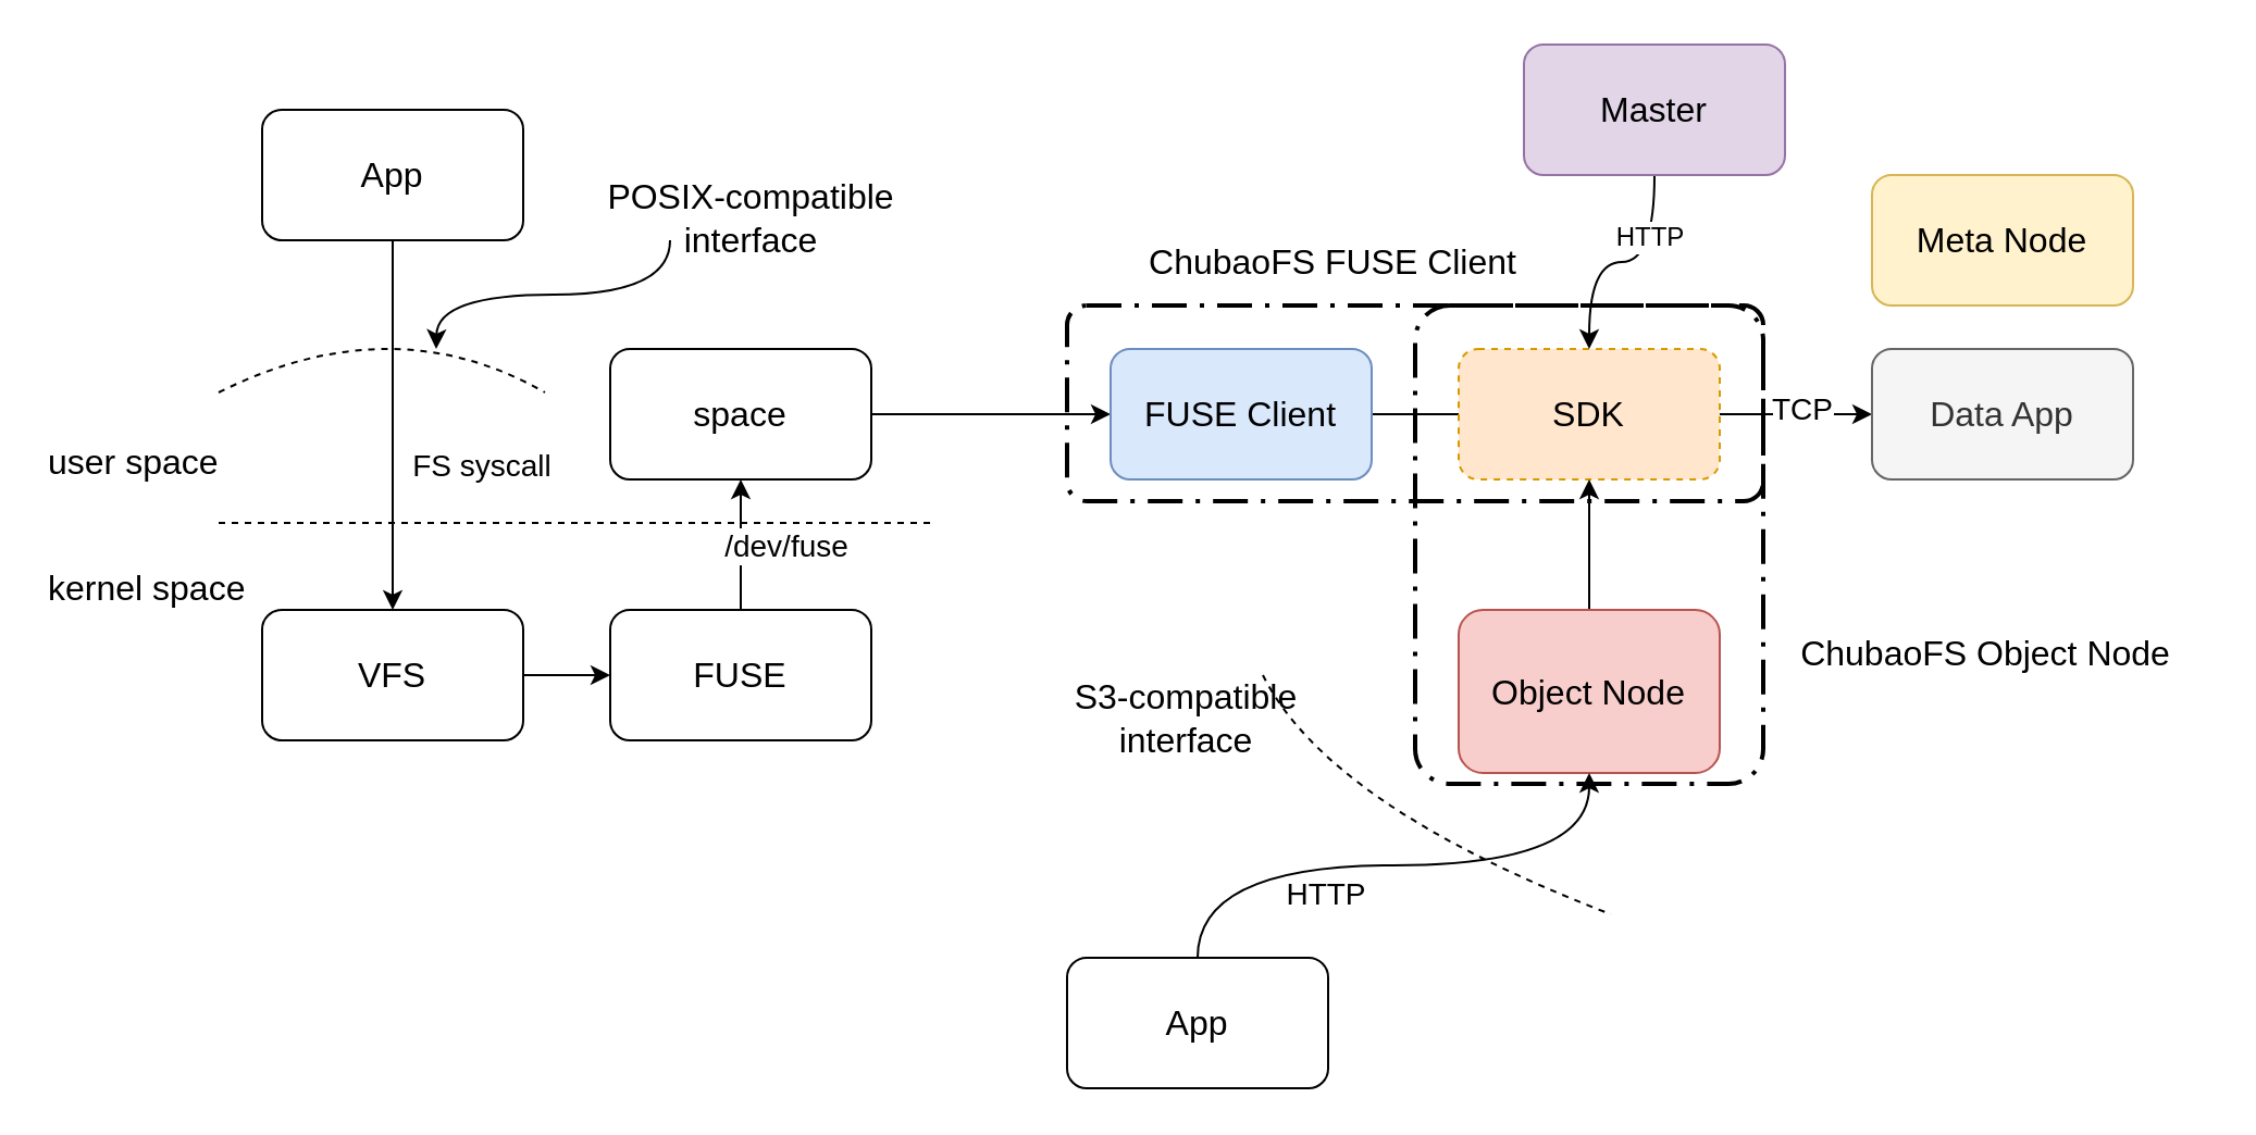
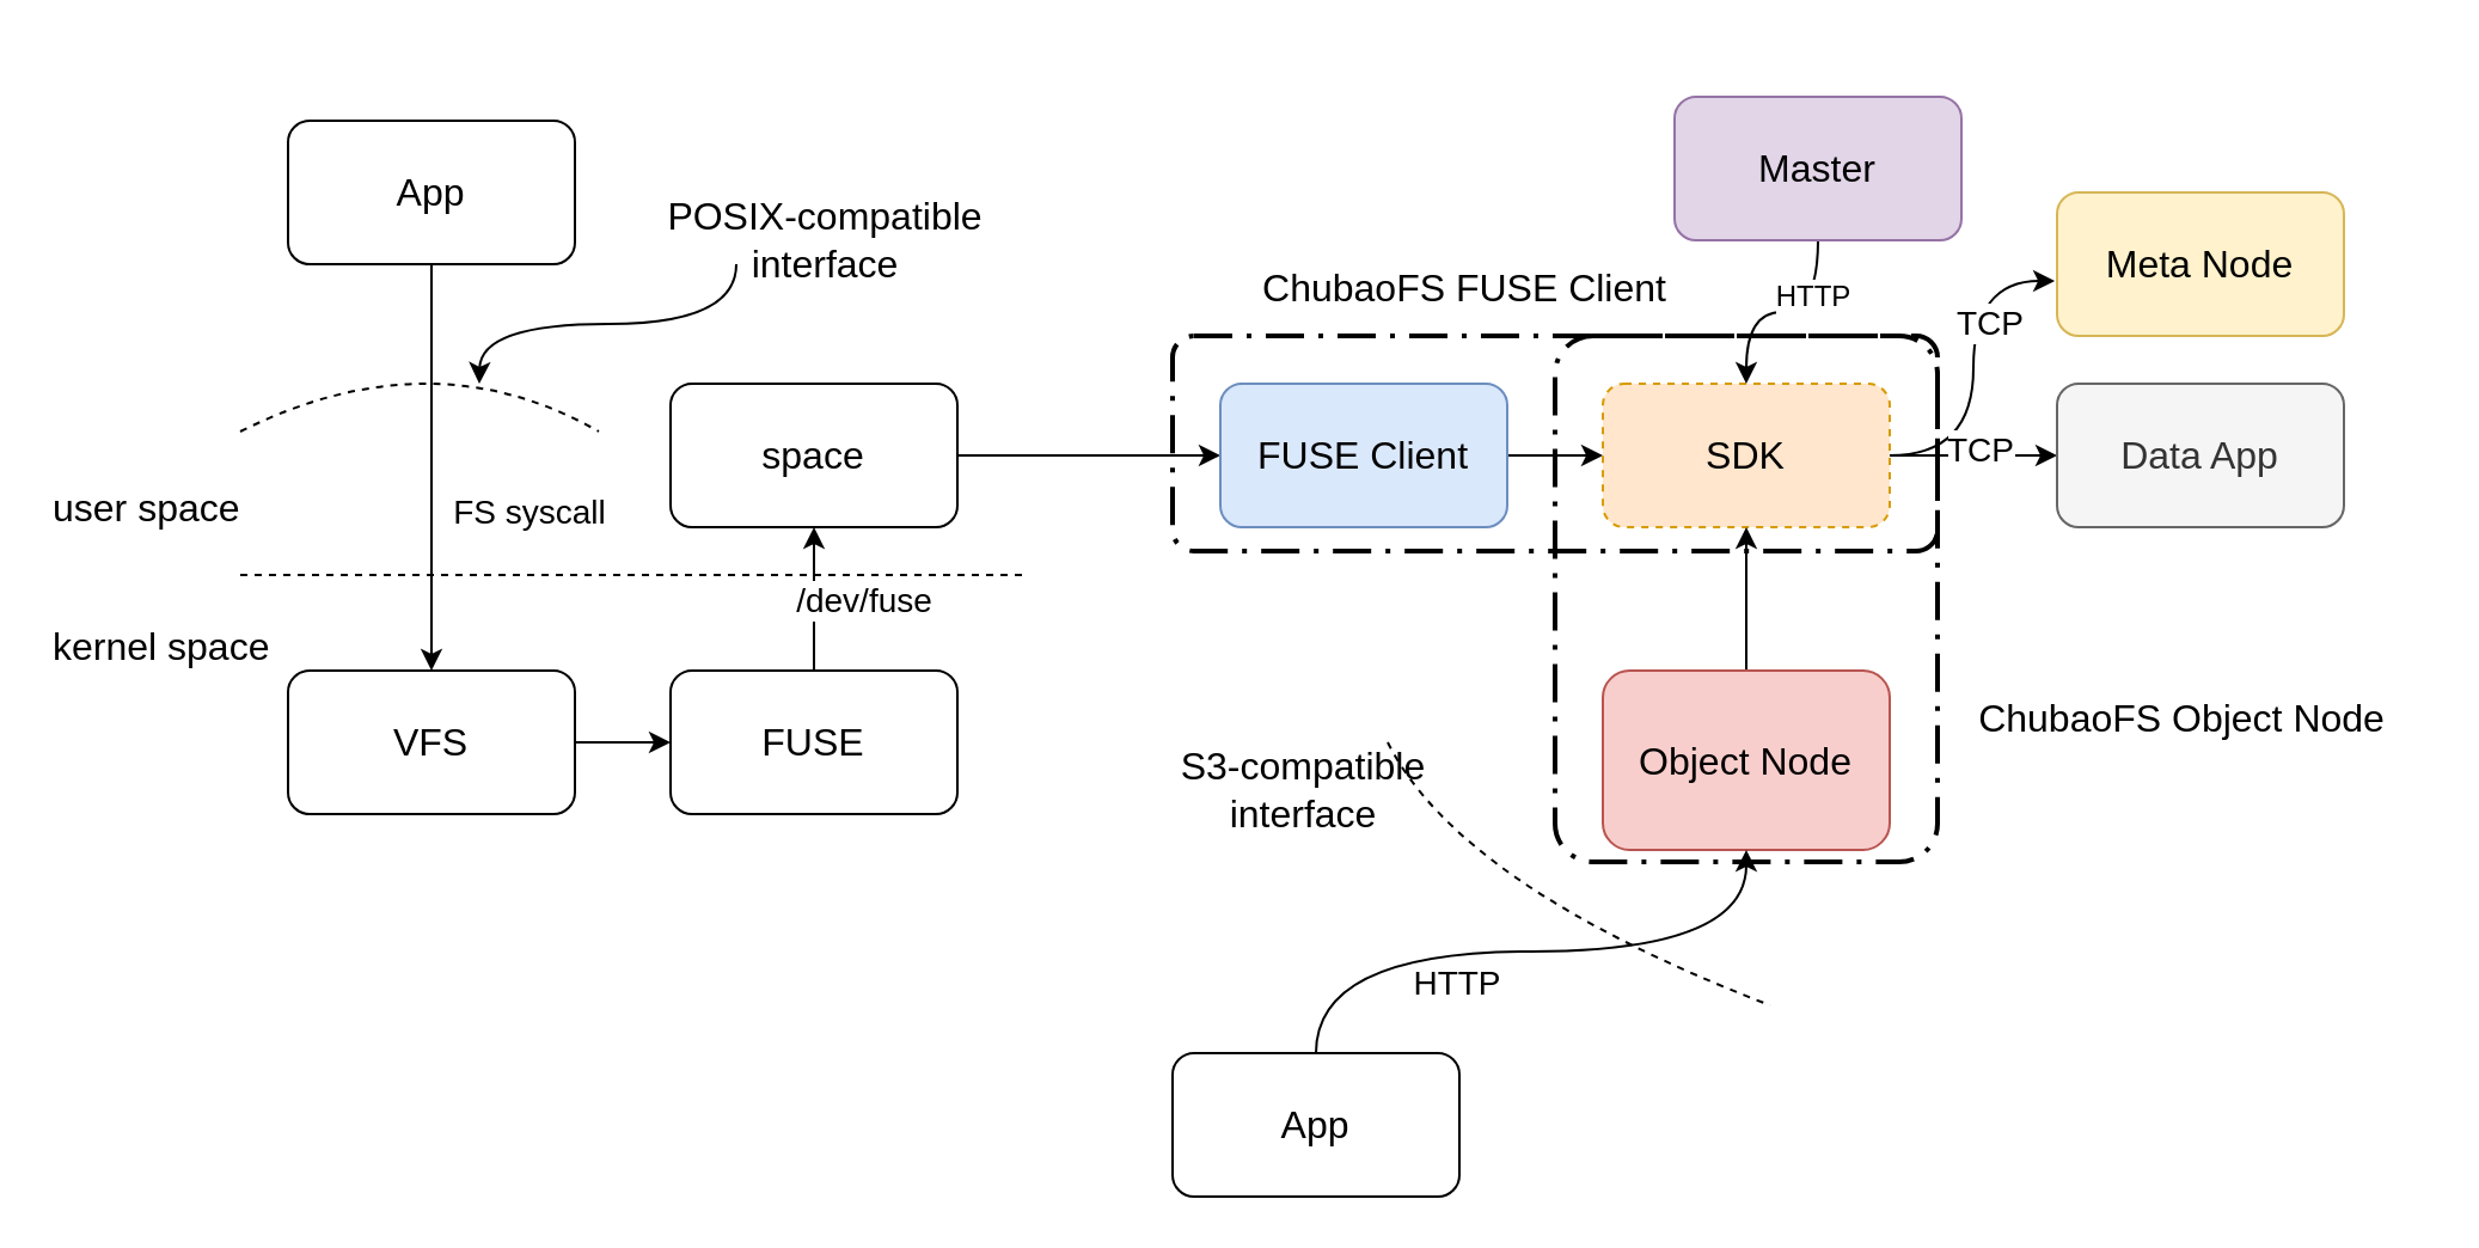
- <mxCell id="28" value="&lt;font style=&quot;font-size: 16px&quot;&gt;Master&lt;br&gt;&lt;/font&gt;" style="rounded=1;whiteSpace=wrap;html=1;fillColor=#e1d5e7;strokeColor=#9673a6;" parent="1" vertex="1"><mxGeometry x="700" width="120" height="60" as="geometry" y="20" /></mxCell>
+ <mxCell id="28" value="&lt;font style=&quot;font-size: 16px&quot;&gt;Master&lt;br&gt;&lt;/font&gt;" style="rounded=1;whiteSpace=wrap;html=1;fillColor=#e1d5e7;strokeColor=#9673a6;" parent="1" vertex="1"><mxGeometry x="700" y="40" width="120" height="60" as="geometry" /></mxCell>
+ <mxCell id="18" style="edgeStyle=orthogonalEdgeStyle;curved=1;orthogonalLoop=1;jettySize=auto;html=1;exitX=1;exitY=0.5;exitDx=0;exitDy=0;entryX=-0.008;entryY=0.617;entryDx=0;entryDy=0;entryPerimeter=0;" parent="1" source="22" target="24" edge="1"><mxGeometry relative="1" as="geometry" /></mxCell>
+ <mxCell id="19" value="&lt;font style=&quot;font-size: 14px&quot;&gt;TCP&lt;/font&gt;" style="text;html=1;align=center;verticalAlign=middle;resizable=0;points=[];;labelBackgroundColor=#ffffff;" parent="18" vertex="1" connectable="0"><mxGeometry x="0.282" y="-6" relative="1" as="geometry"><mxPoint as="offset" /></mxGeometry></mxCell>
- <mxCell id="16" style="edgeStyle=orthogonalEdgeStyle;rounded=0;orthogonalLoop=1;jettySize=auto;html=1;exitX=1;exitY=0.5;exitDx=0;exitDy=0;entryX=0;entryY=0.5;entryDx=0;entryDy=0;endArrow=none;" parent="1" source="17" target="22" edge="1"><mxGeometry relative="1" as="geometry" /></mxCell>
+ <mxCell id="16" style="edgeStyle=orthogonalEdgeStyle;rounded=0;orthogonalLoop=1;jettySize=auto;html=1;exitX=1;exitY=0.5;exitDx=0;exitDy=0;entryX=0;entryY=0.5;entryDx=0;entryDy=0;" parent="1" source="17" target="22" edge="1"><mxGeometry relative="1" as="geometry" /></mxCell>
